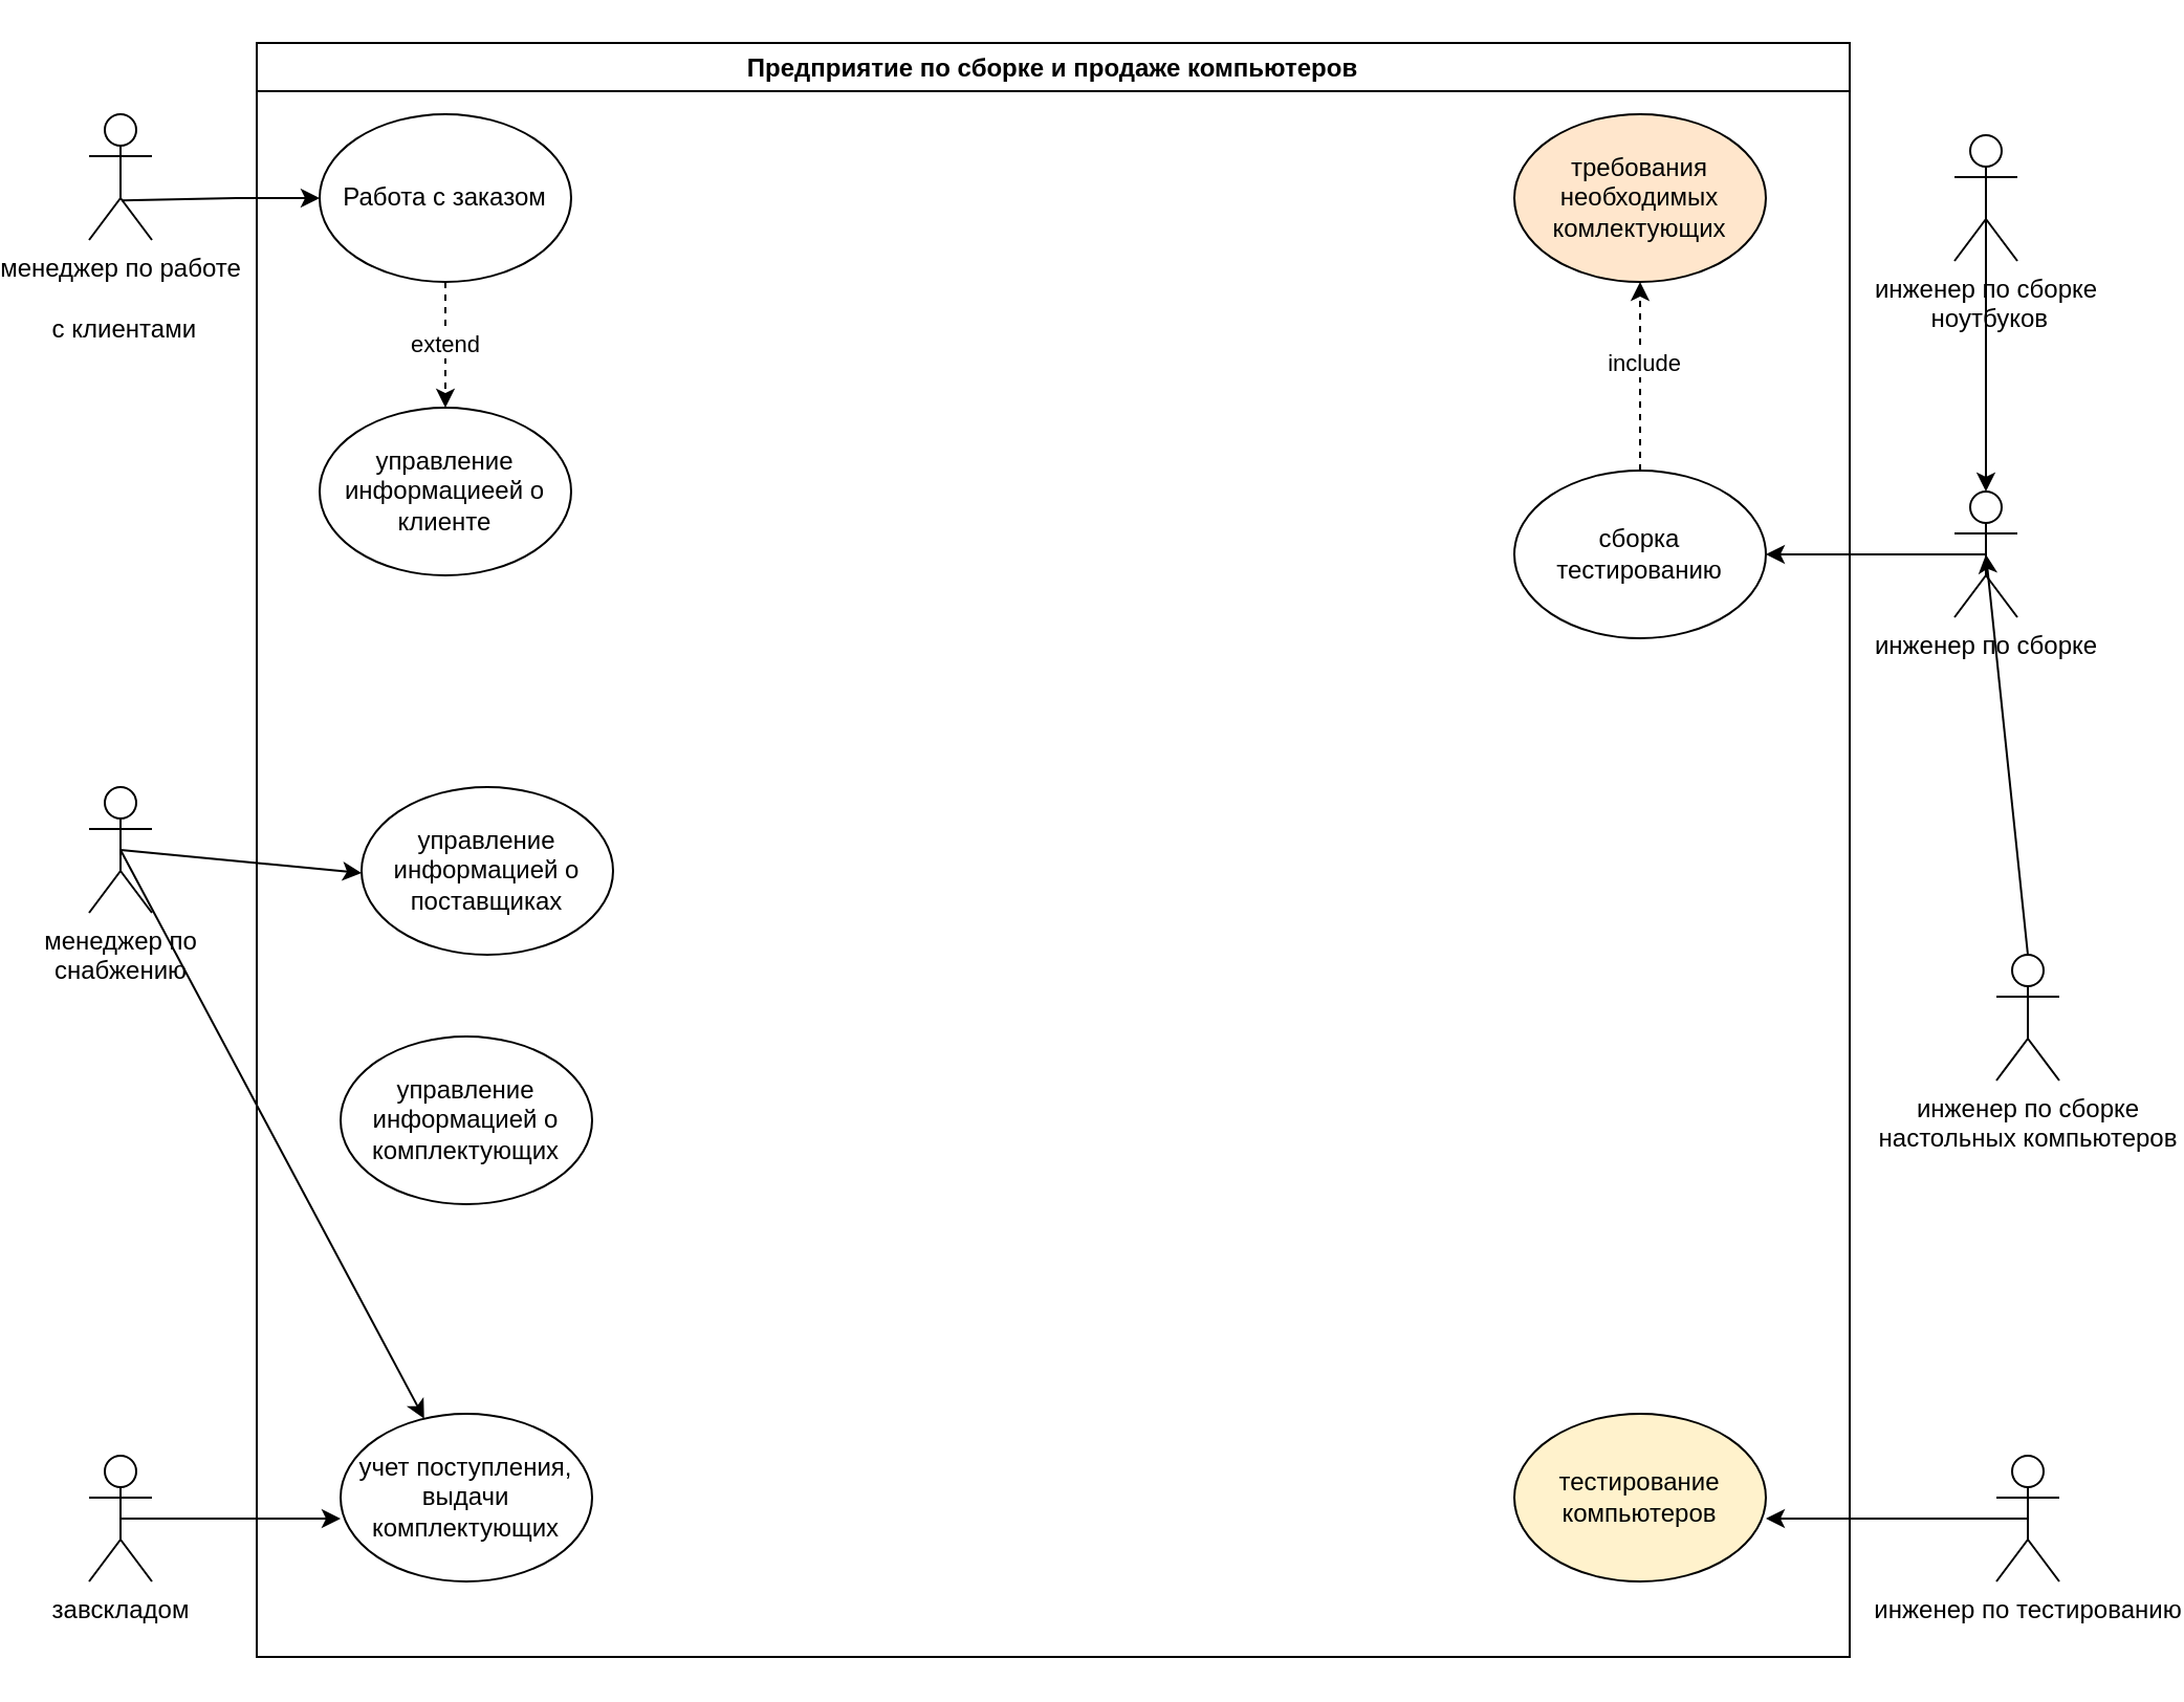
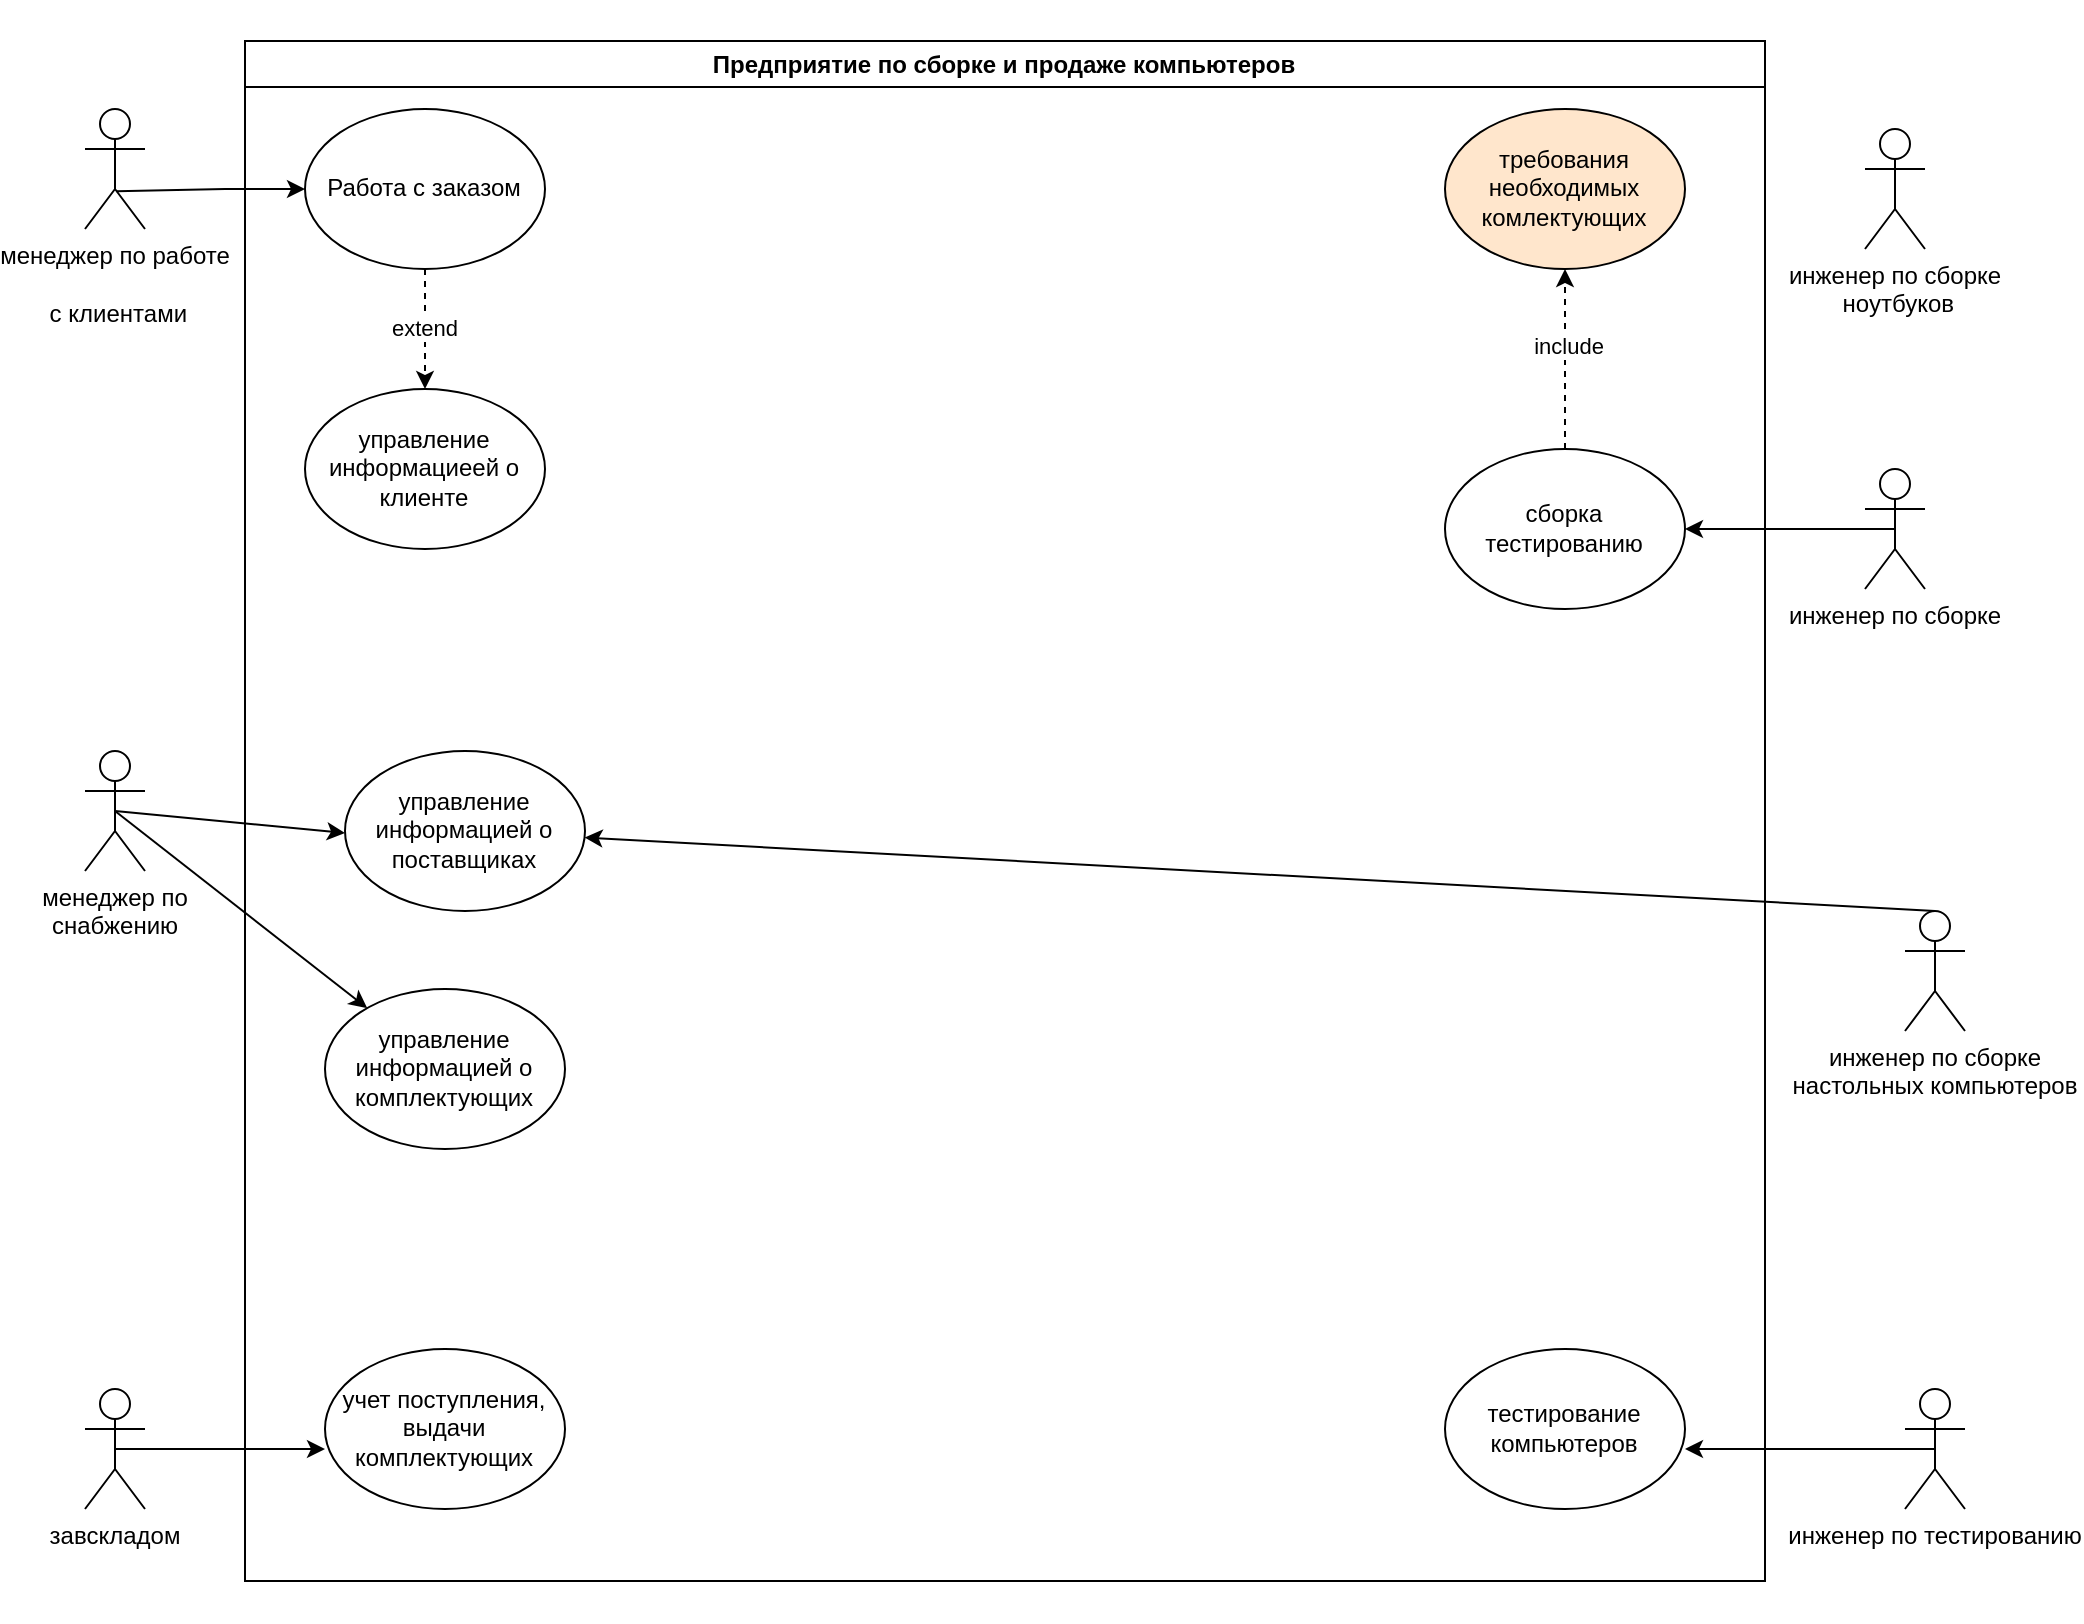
- <mxCell id="24" value="" style="endArrow=classic;html=1;rounded=0;exitX=0.5;exitY=0.5;exitDx=0;exitDy=0;exitPerimeter=0;" edge="1" parent="1" source="22" target="23"><mxGeometry width="50" height="50" relative="1" as="geometry"><mxPoint x="900" y="224" as="sourcePoint" /><mxPoint x="950" y="174" as="targetPoint" /><Array as="points" /></mxGeometry></mxCell>
- <mxCell id="26" value="" style="endArrow=classic;html=1;rounded=0;exitX=0.5;exitY=0;exitDx=0;exitDy=0;exitPerimeter=0;entryX=0.5;entryY=0.5;entryDx=0;entryDy=0;entryPerimeter=0;" edge="1" parent="1" source="25" target="23"><mxGeometry width="50" height="50" relative="1" as="geometry"><mxPoint x="940" y="435" as="sourcePoint" /><mxPoint x="990" y="385" as="targetPoint" /></mxGeometry></mxCell>
+ <mxCell id="26" value="" style="endArrow=classic;html=1;rounded=0;exitX=0.5;exitY=0;exitDx=0;exitDy=0;exitPerimeter=0;" edge="1" parent="1" source="25" target="6"><mxGeometry width="50" height="50" relative="1" as="geometry"><mxPoint x="940" y="435" as="sourcePoint" /><mxPoint x="990" y="385" as="targetPoint" /></mxGeometry></mxCell>
- <mxCell id="19" value="" style="endArrow=classic;html=1;rounded=0;exitX=0.5;exitY=0.5;exitDx=0;exitDy=0;exitPerimeter=0;" edge="1" parent="1" source="17" target="8"><mxGeometry width="50" height="50" relative="1" as="geometry"><mxPoint x="100" y="494" as="sourcePoint" /><mxPoint x="150" y="484" as="targetPoint" /></mxGeometry></mxCell>
+ <mxCell id="19" value="" style="endArrow=classic;html=1;rounded=0;exitX=0.5;exitY=0.5;exitDx=0;exitDy=0;exitPerimeter=0;" edge="1" parent="1" source="17" target="7"><mxGeometry width="50" height="50" relative="1" as="geometry"><mxPoint x="100" y="494" as="sourcePoint" /><mxPoint x="150" y="484" as="targetPoint" /></mxGeometry></mxCell>
- <mxCell id="14" value="тестирование компьютеров" style="ellipse;whiteSpace=wrap;html=1;fillColor=#fff2cc;" vertex="1" parent="2"><mxGeometry x="600" y="654" width="120" height="80" as="geometry" /></mxCell>
+ <mxCell id="14" value="тестирование компьютеров" style="ellipse;whiteSpace=wrap;html=1;" vertex="1" parent="2"><mxGeometry x="600" y="654" width="120" height="80" as="geometry" /></mxCell>
